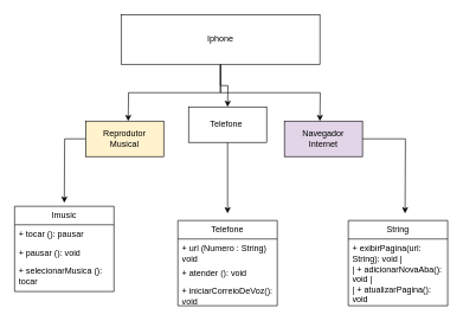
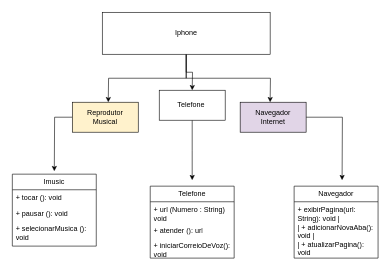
- <mxCell id="20" value="String" style="swimlane;fontStyle=0;childLayout=stackLayout;horizontal=1;startSize=26;fillColor=none;horizontalStack=0;resizeParent=1;resizeParentMax=0;resizeLast=0;collapsible=1;marginBottom=0;whiteSpace=wrap;html=1;" vertex="1" parent="1"><mxGeometry x="490" y="310" width="140" height="120" as="geometry" /></mxCell>
+ <mxCell id="20" value="Navegador" style="swimlane;fontStyle=0;childLayout=stackLayout;horizontal=1;startSize=26;fillColor=none;horizontalStack=0;resizeParent=1;resizeParentMax=0;resizeLast=0;collapsible=1;marginBottom=0;whiteSpace=wrap;html=1;" vertex="1" parent="1"><mxGeometry x="490" y="310" width="140" height="120" as="geometry" /></mxCell>
- <mxCell id="13" value="+ tocar (): pausar" style="text;strokeColor=none;fillColor=none;align=left;verticalAlign=top;spacingLeft=4;spacingRight=4;overflow=hidden;rotatable=0;points=[[0,0.5],[1,0.5]];portConstraint=eastwest;whiteSpace=wrap;html=1;" vertex="1" parent="12"><mxGeometry y="26" width="140" height="26" as="geometry" /></mxCell>
+ <mxCell id="13" value="+ tocar (): void" style="text;strokeColor=none;fillColor=none;align=left;verticalAlign=top;spacingLeft=4;spacingRight=4;overflow=hidden;rotatable=0;points=[[0,0.5],[1,0.5]];portConstraint=eastwest;whiteSpace=wrap;html=1;" vertex="1" parent="12"><mxGeometry y="26" width="140" height="26" as="geometry" /></mxCell>
- <mxCell id="18" value="+ atender (): void" style="text;strokeColor=none;fillColor=none;align=left;verticalAlign=top;spacingLeft=4;spacingRight=4;overflow=hidden;rotatable=0;points=[[0,0.5],[1,0.5]];portConstraint=eastwest;whiteSpace=wrap;html=1;" vertex="1" parent="16"><mxGeometry y="60" width="140" height="26" as="geometry" /></mxCell>
+ <mxCell id="18" value="+ atender (): url" style="text;strokeColor=none;fillColor=none;align=left;verticalAlign=top;spacingLeft=4;spacingRight=4;overflow=hidden;rotatable=0;points=[[0,0.5],[1,0.5]];portConstraint=eastwest;whiteSpace=wrap;html=1;" vertex="1" parent="16"><mxGeometry y="60" width="140" height="26" as="geometry" /></mxCell>
- <mxCell id="15" value="+ selecionarMusica (): tocar&lt;br&gt;" style="text;strokeColor=none;fillColor=none;align=left;verticalAlign=top;spacingLeft=4;spacingRight=4;overflow=hidden;rotatable=0;points=[[0,0.5],[1,0.5]];portConstraint=eastwest;whiteSpace=wrap;html=1;" vertex="1" parent="12"><mxGeometry y="78" width="140" height="42" as="geometry" /></mxCell>
+ <mxCell id="15" value="+ selecionarMusica (): void&lt;br&gt;" style="text;strokeColor=none;fillColor=none;align=left;verticalAlign=top;spacingLeft=4;spacingRight=4;overflow=hidden;rotatable=0;points=[[0,0.5],[1,0.5]];portConstraint=eastwest;whiteSpace=wrap;html=1;" vertex="1" parent="12"><mxGeometry y="78" width="140" height="42" as="geometry" /></mxCell>
